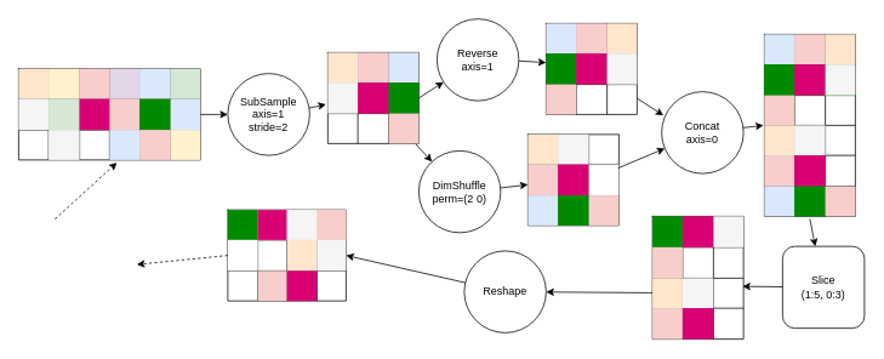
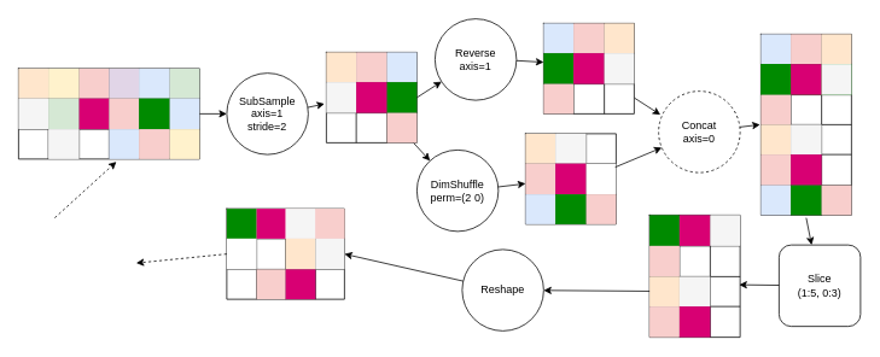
- <mxCell id="75" value="Concat&lt;br&gt;axis=0" style="ellipse;whiteSpace=wrap;html=1;fillColor=none;" parent="1" vertex="1"><mxGeometry x="727" y="100" width="90" height="90" as="geometry" /></mxCell>
+ <mxCell id="75" value="Concat&lt;br&gt;axis=0" style="ellipse;whiteSpace=wrap;html=1;fillColor=none;dashed=1;" parent="1" vertex="1"><mxGeometry x="727" y="100" width="90" height="90" as="geometry" /></mxCell>
